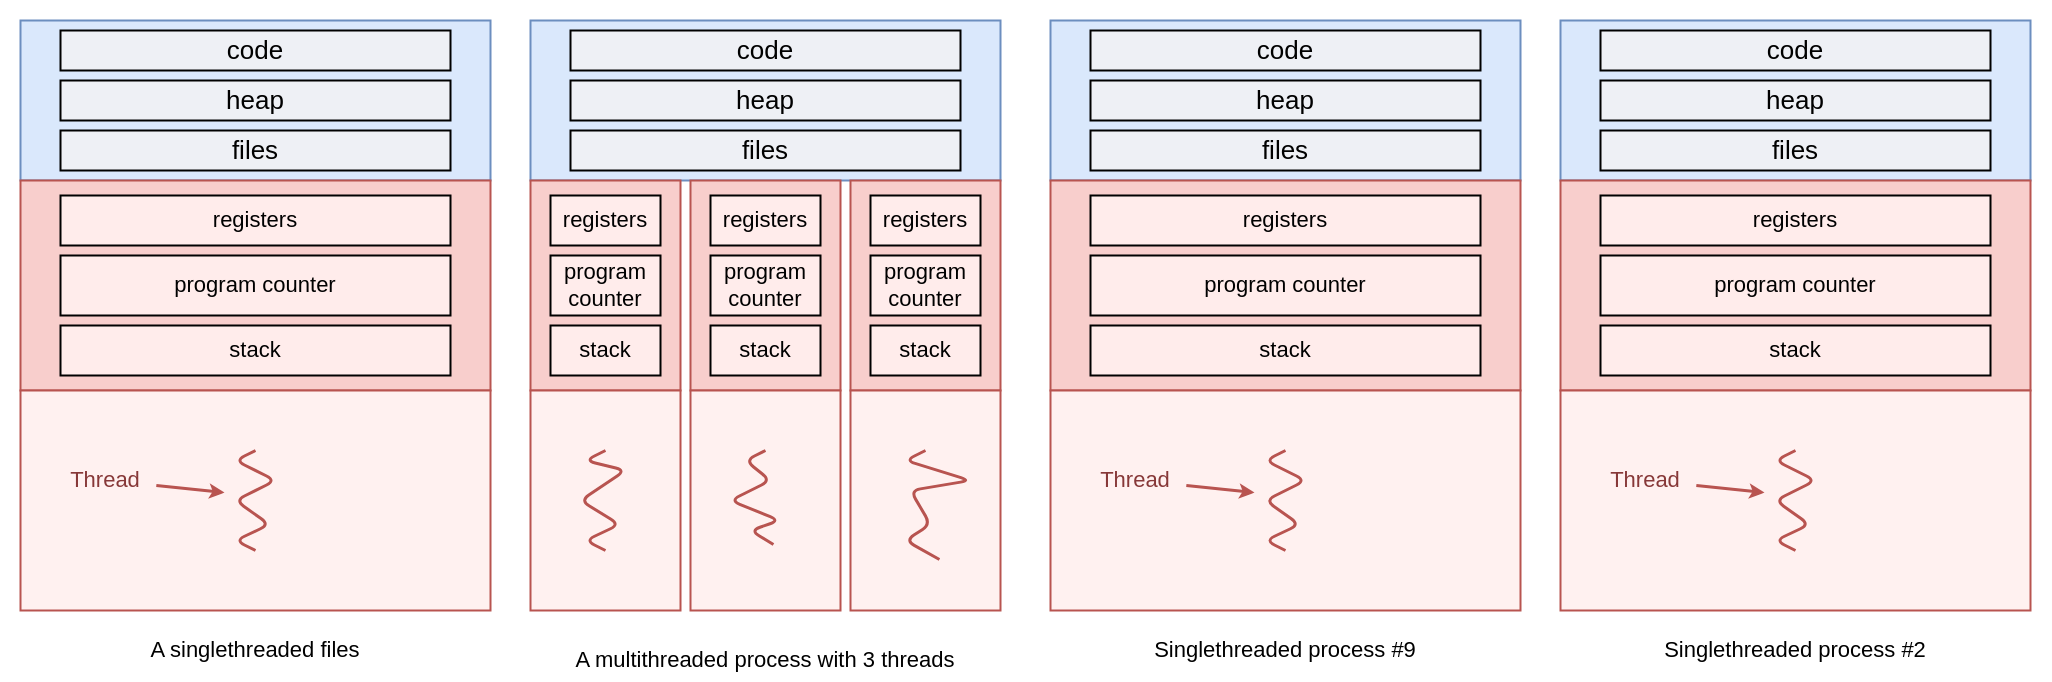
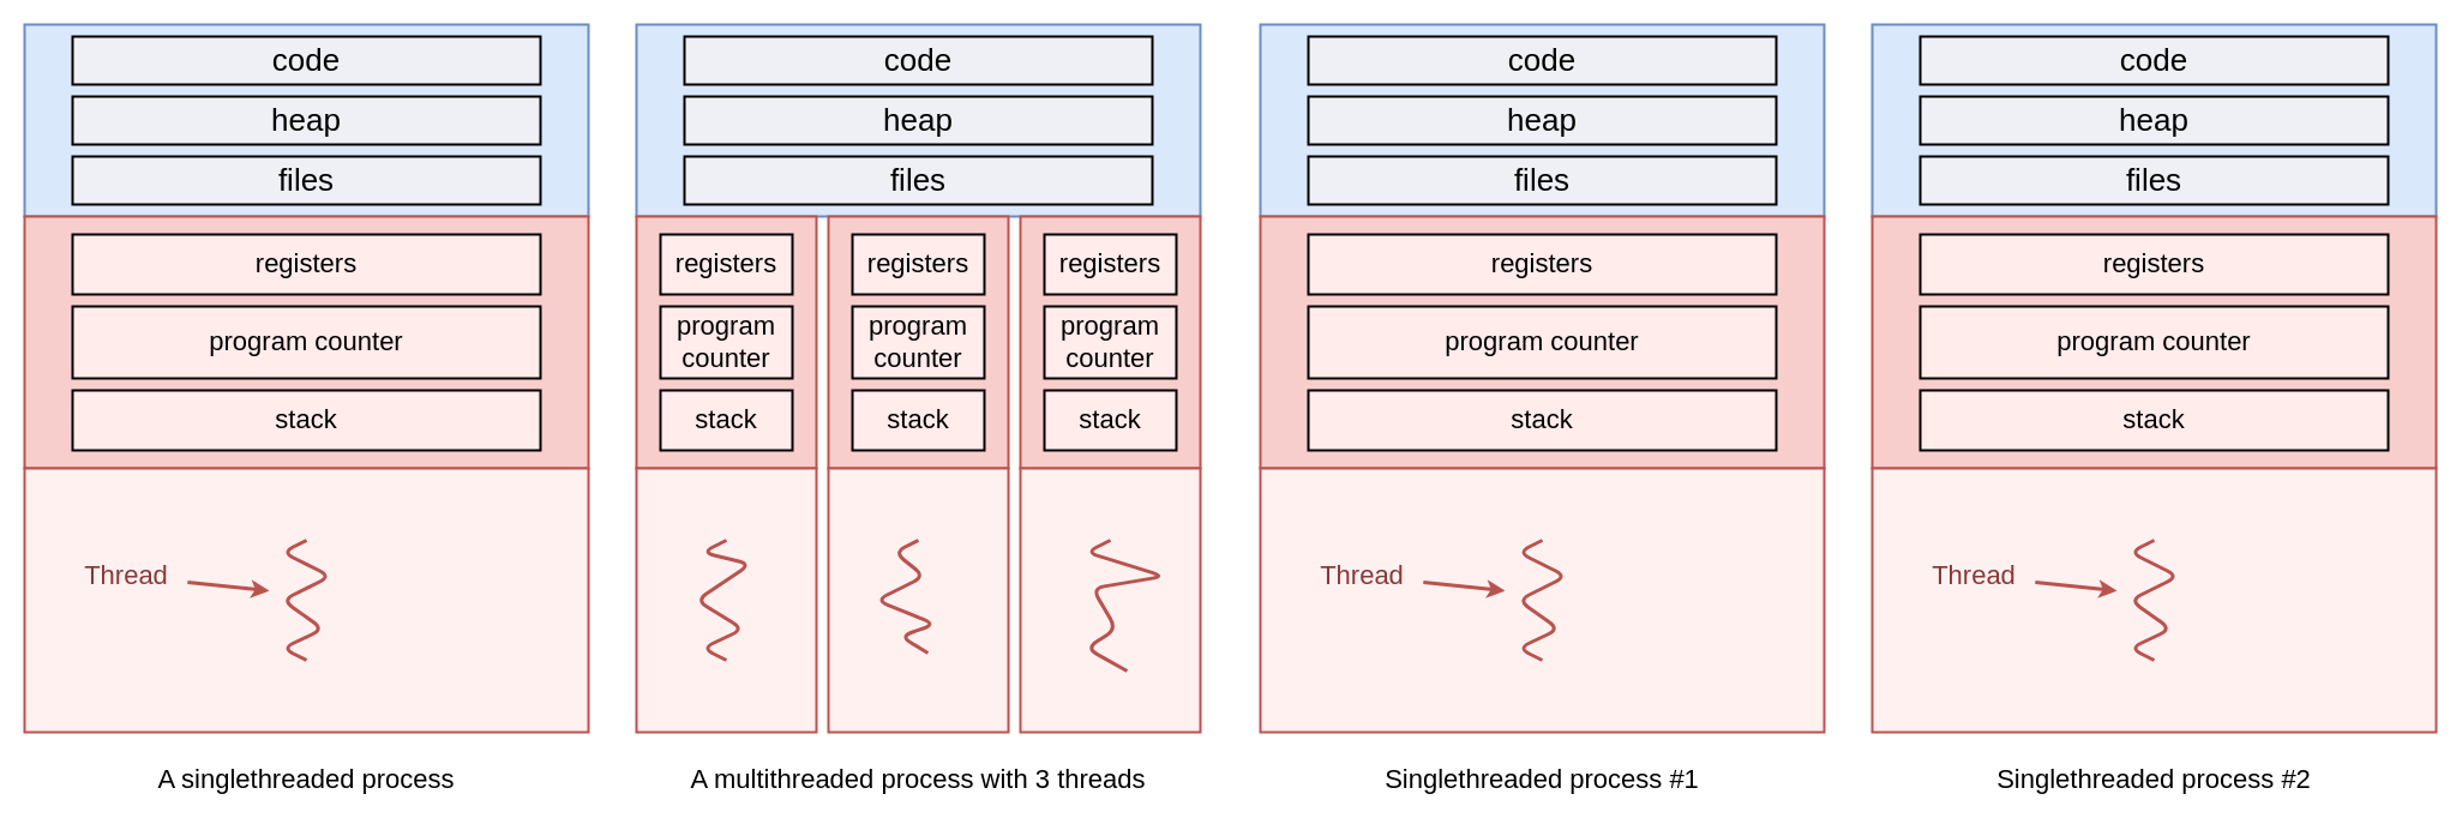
- <mxCell id="61" value="A singlethreaded files" style="text;html=1;strokeColor=none;fillColor=none;align=center;verticalAlign=middle;whiteSpace=wrap;rounded=0;fontSize=22;" vertex="1" parent="1"><mxGeometry x="20" y="640" width="470" height="20" as="geometry" /></mxCell>
+ <mxCell id="61" value="A singlethreaded process" style="text;html=1;strokeColor=none;fillColor=none;align=center;verticalAlign=middle;whiteSpace=wrap;rounded=0;fontSize=22;" vertex="1" parent="1"><mxGeometry x="20" y="640" width="470" height="20" as="geometry" /></mxCell>
- <mxCell id="35" value="Singlethreaded process #9" style="text;html=1;strokeColor=none;fillColor=none;align=center;verticalAlign=middle;whiteSpace=wrap;rounded=0;fontSize=22;" vertex="1" parent="1"><mxGeometry x="1050" y="640" width="470" height="20" as="geometry" /></mxCell>
+ <mxCell id="35" value="Singlethreaded process #1" style="text;html=1;strokeColor=none;fillColor=none;align=center;verticalAlign=middle;whiteSpace=wrap;rounded=0;fontSize=22;" vertex="1" parent="1"><mxGeometry x="1050" y="640" width="470" height="20" as="geometry" /></mxCell>
- <mxCell id="24" value="A multithreaded process with 3 threads" style="text;html=1;strokeColor=none;fillColor=none;align=center;verticalAlign=middle;whiteSpace=wrap;rounded=0;fontSize=22;" vertex="1" parent="1"><mxGeometry x="530" y="650" width="470" height="20" as="geometry" /></mxCell>
+ <mxCell id="24" value="A multithreaded process with 3 threads" style="text;html=1;strokeColor=none;fillColor=none;align=center;verticalAlign=middle;whiteSpace=wrap;rounded=0;fontSize=22;" vertex="1" parent="1"><mxGeometry x="530" y="640" width="470" height="20" as="geometry" /></mxCell>
